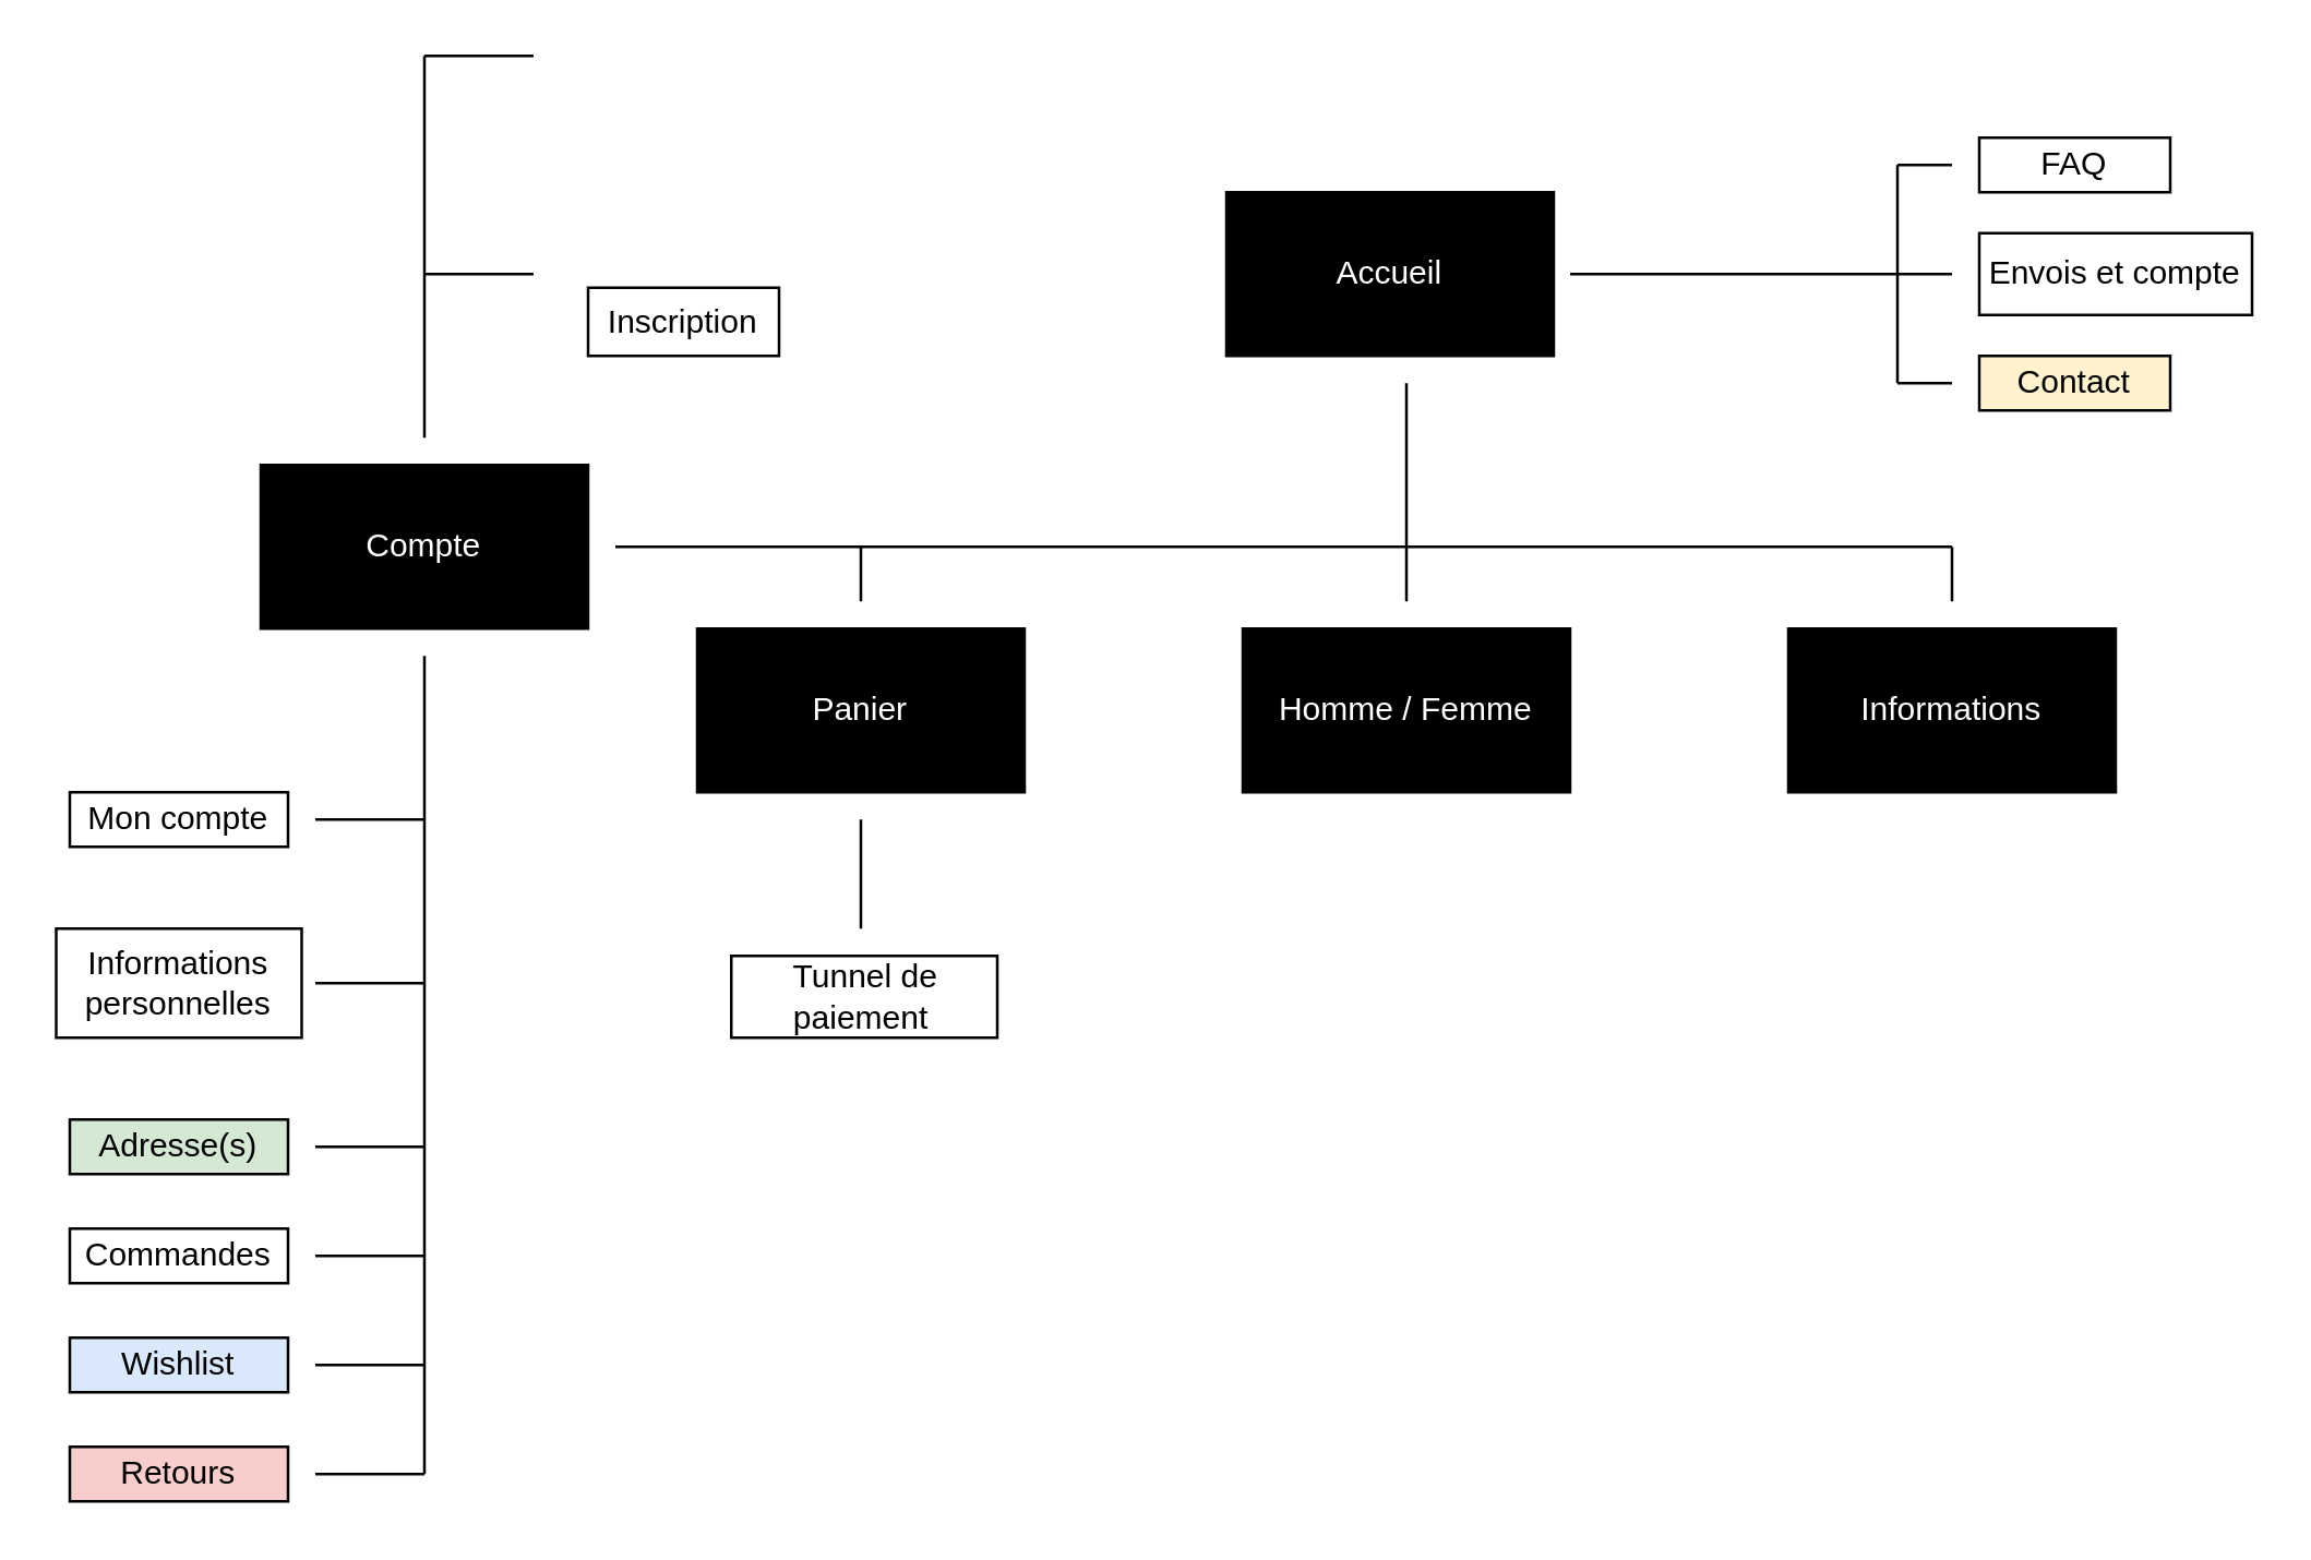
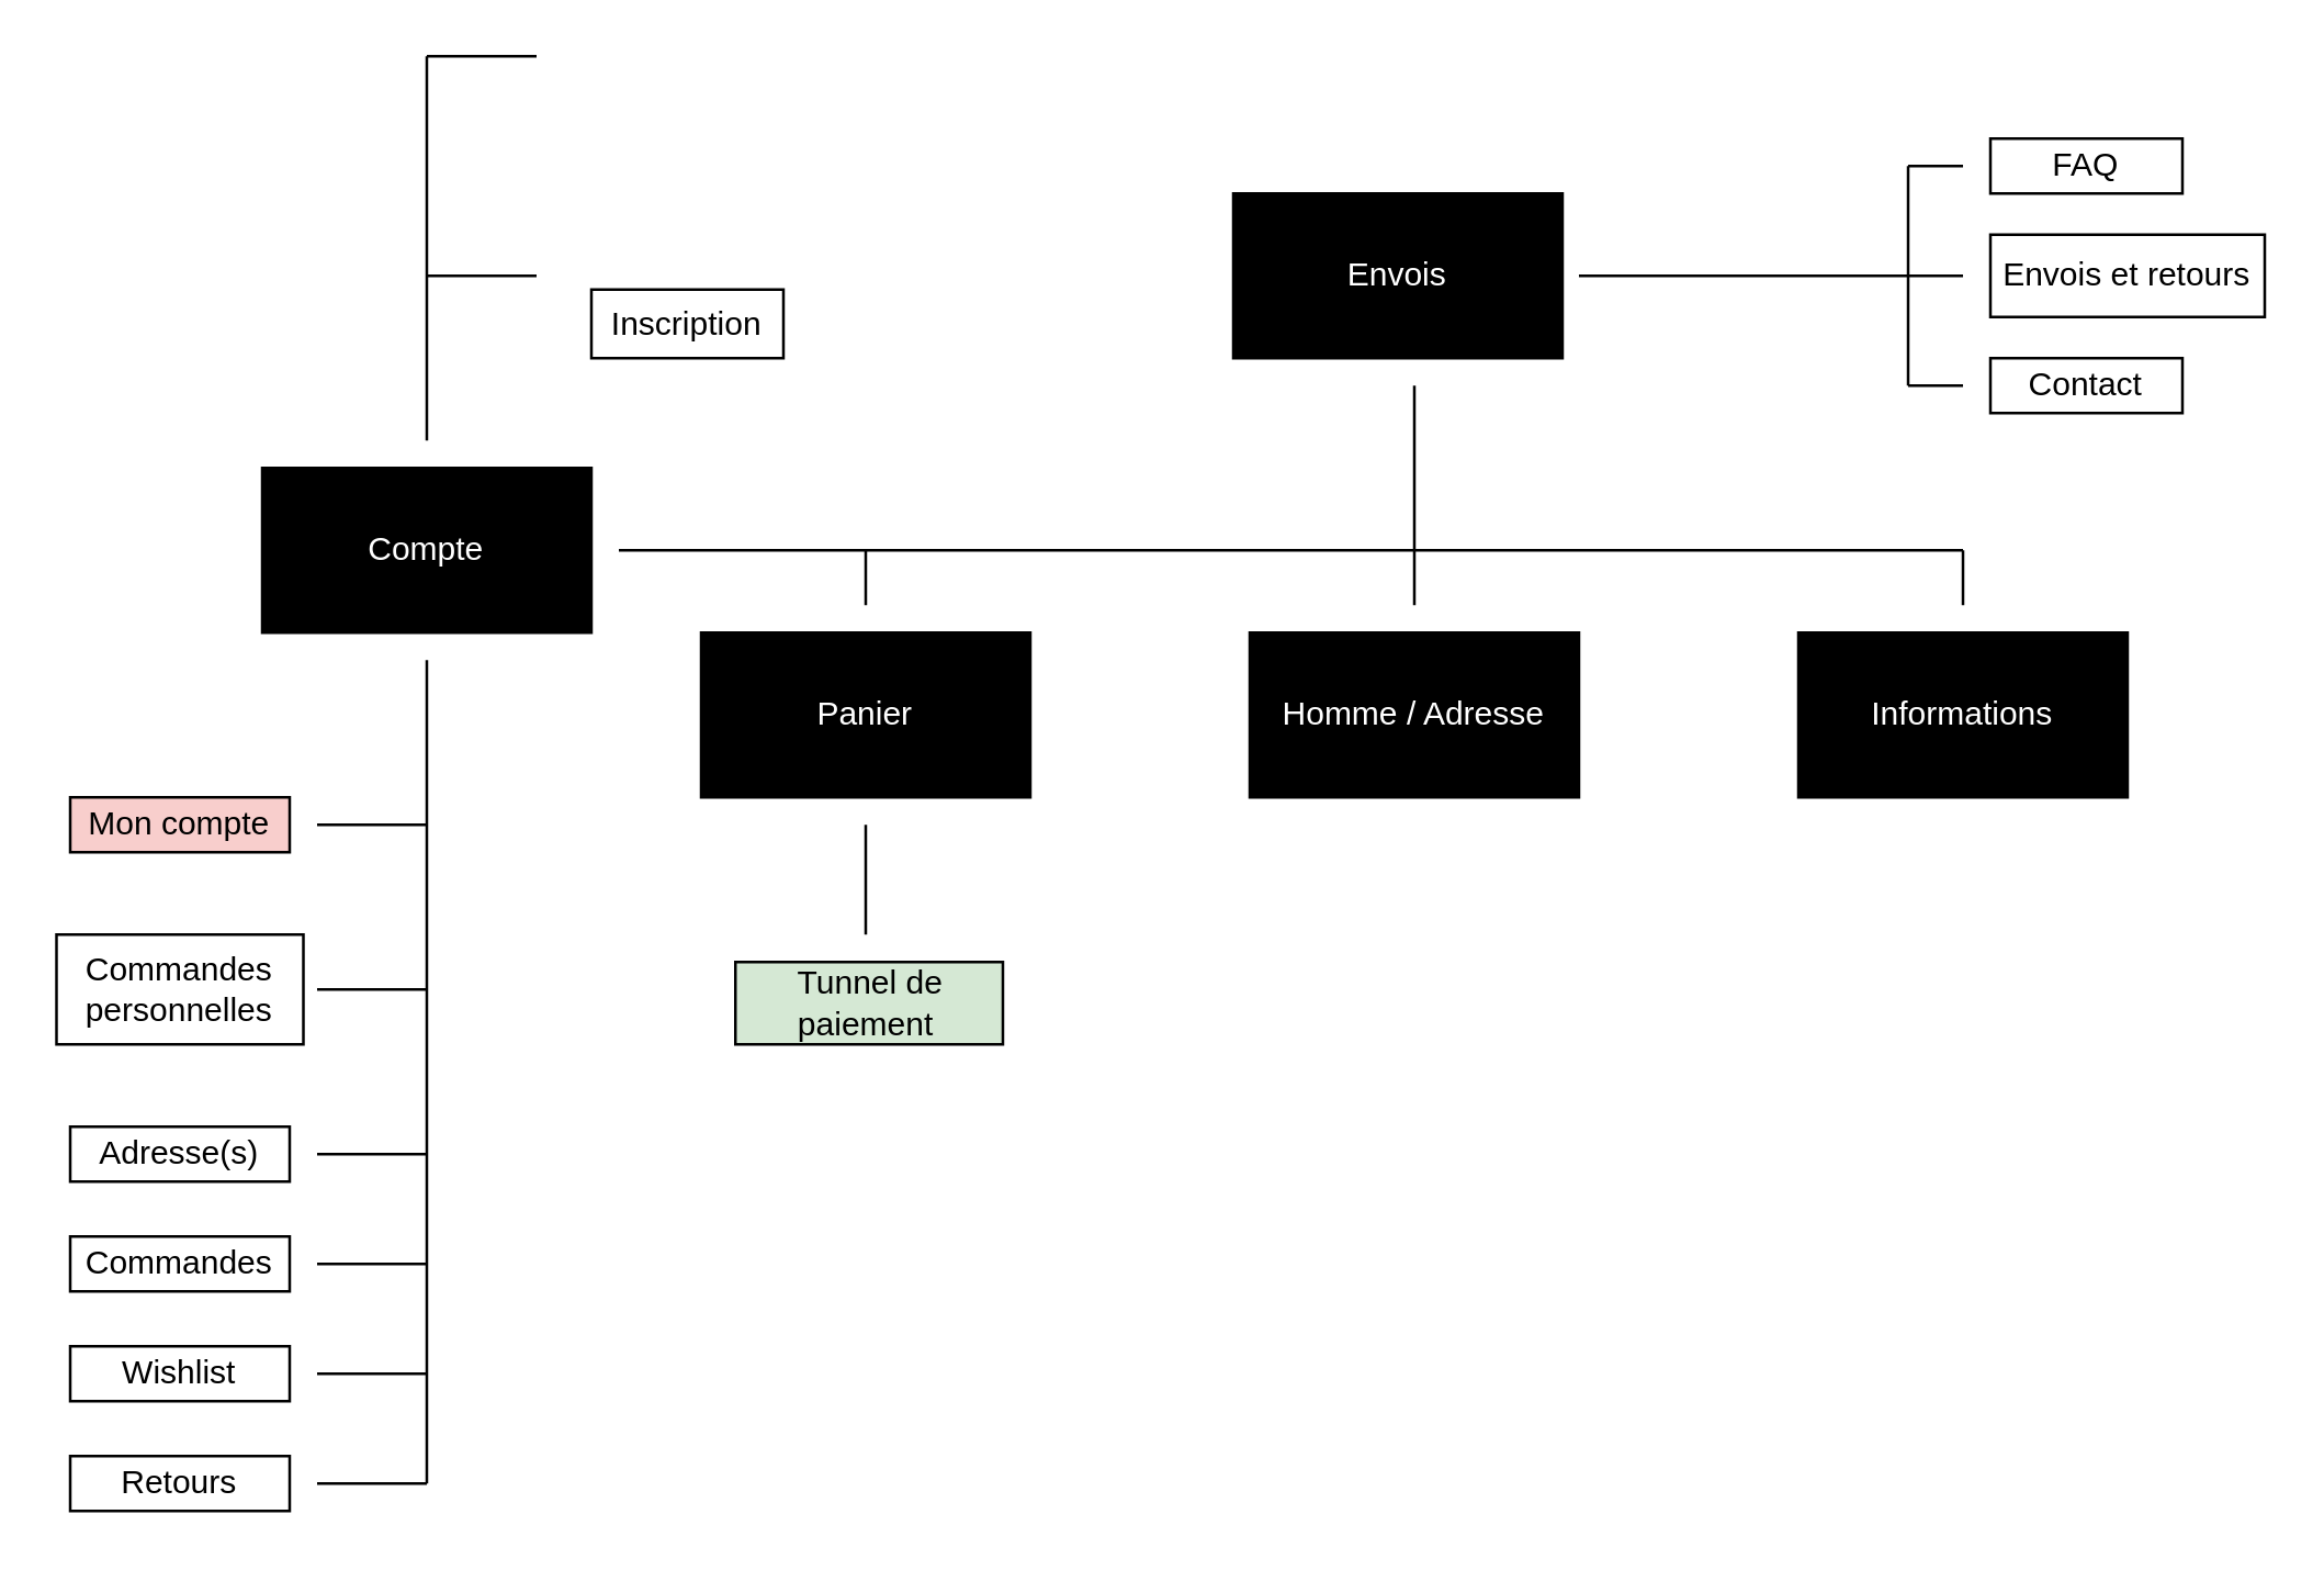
- <mxCell id="2" value="Accueil" style="rounded=0;whiteSpace=wrap;html=1;fillColor=#000000;fontColor=#FFFFFF;" vertex="1" parent="1"><mxGeometry x="449" y="70" width="120" height="60" as="geometry" /></mxCell>
+ <mxCell id="2" value="Envois" style="rounded=0;whiteSpace=wrap;html=1;fillColor=#000000;fontColor=#FFFFFF;" vertex="1" parent="1"><mxGeometry x="449" y="70" width="120" height="60" as="geometry" /></mxCell>
- <mxCell id="24" value="Envois et compte" style="whiteSpace=wrap;html=1;strokeColor=#000000;fillColor=#FFFFFF;" vertex="1" parent="1"><mxGeometry x="725" y="85" width="100" height="30" as="geometry" /></mxCell>
+ <mxCell id="24" value="Envois et retours" style="whiteSpace=wrap;html=1;strokeColor=#000000;fillColor=#FFFFFF;" vertex="1" parent="1"><mxGeometry x="725" y="85" width="100" height="30" as="geometry" /></mxCell>
- <mxCell id="25" value="Contact" style="whiteSpace=wrap;html=1;strokeColor=#000000;fillColor=#fff2cc;" vertex="1" parent="1"><mxGeometry x="725" y="130" width="70" height="20" as="geometry" /></mxCell>
+ <mxCell id="25" value="Contact" style="whiteSpace=wrap;html=1;strokeColor=#000000;fillColor=#FFFFFF;" vertex="1" parent="1"><mxGeometry x="725" y="130" width="70" height="20" as="geometry" /></mxCell>
- <mxCell id="9" value="Homme / Femme" style="rounded=0;whiteSpace=wrap;html=1;fillColor=#000000;fontColor=#FFFFFF;" vertex="1" parent="1"><mxGeometry x="455" y="230" width="120" height="60" as="geometry" /></mxCell>
+ <mxCell id="9" value="Homme / Adresse" style="rounded=0;whiteSpace=wrap;html=1;fillColor=#000000;fontColor=#FFFFFF;" vertex="1" parent="1"><mxGeometry x="455" y="230" width="120" height="60" as="geometry" /></mxCell>
- <mxCell id="27" value="Mon compte" style="whiteSpace=wrap;html=1;strokeColor=#000000;fillColor=#FFFFFF;" vertex="1" parent="1"><mxGeometry x="25" y="290" width="80" height="20" as="geometry" /></mxCell>
+ <mxCell id="27" value="Mon compte" style="whiteSpace=wrap;html=1;strokeColor=#000000;fillColor=#f8cecc;" vertex="1" parent="1"><mxGeometry x="25" y="290" width="80" height="20" as="geometry" /></mxCell>
- <mxCell id="28" value="Informations personnelles" style="whiteSpace=wrap;html=1;strokeColor=#000000;fillColor=#FFFFFF;" vertex="1" parent="1"><mxGeometry x="20" y="340" width="90" height="40" as="geometry" /></mxCell>
+ <mxCell id="28" value="Commandes personnelles" style="whiteSpace=wrap;html=1;strokeColor=#000000;fillColor=#FFFFFF;" vertex="1" parent="1"><mxGeometry x="20" y="340" width="90" height="40" as="geometry" /></mxCell>
- <mxCell id="26" value="Tunnel de paiement&amp;nbsp;" style="whiteSpace=wrap;html=1;strokeColor=#000000;fillColor=#FFFFFF;" vertex="1" parent="1"><mxGeometry x="267.5" y="350" width="97.5" height="30" as="geometry" /></mxCell>
+ <mxCell id="26" value="Tunnel de paiement&amp;nbsp;" style="whiteSpace=wrap;html=1;strokeColor=#000000;fillColor=#d5e8d4;" vertex="1" parent="1"><mxGeometry x="267.5" y="350" width="97.5" height="30" as="geometry" /></mxCell>
- <mxCell id="30" value="Adresse(s)" style="whiteSpace=wrap;html=1;strokeColor=#000000;fillColor=#d5e8d4;" vertex="1" parent="1"><mxGeometry x="25" y="410" width="80" height="20" as="geometry" /></mxCell>
+ <mxCell id="30" value="Adresse(s)" style="whiteSpace=wrap;html=1;strokeColor=#000000;fillColor=#FFFFFF;" vertex="1" parent="1"><mxGeometry x="25" y="410" width="80" height="20" as="geometry" /></mxCell>
- <mxCell id="34" value="Wishlist" style="whiteSpace=wrap;html=1;strokeColor=#000000;fillColor=#dae8fc;" vertex="1" parent="1"><mxGeometry x="25" y="490" width="80" height="20" as="geometry" /></mxCell>
+ <mxCell id="34" value="Wishlist" style="whiteSpace=wrap;html=1;strokeColor=#000000;fillColor=#FFFFFF;" vertex="1" parent="1"><mxGeometry x="25" y="490" width="80" height="20" as="geometry" /></mxCell>
- <mxCell id="36" value="Retours" style="whiteSpace=wrap;html=1;strokeColor=#000000;fillColor=#f8cecc;" vertex="1" parent="1"><mxGeometry x="25" y="530" width="80" height="20" as="geometry" /></mxCell>
+ <mxCell id="36" value="Retours" style="whiteSpace=wrap;html=1;strokeColor=#000000;fillColor=#FFFFFF;" vertex="1" parent="1"><mxGeometry x="25" y="530" width="80" height="20" as="geometry" /></mxCell>
